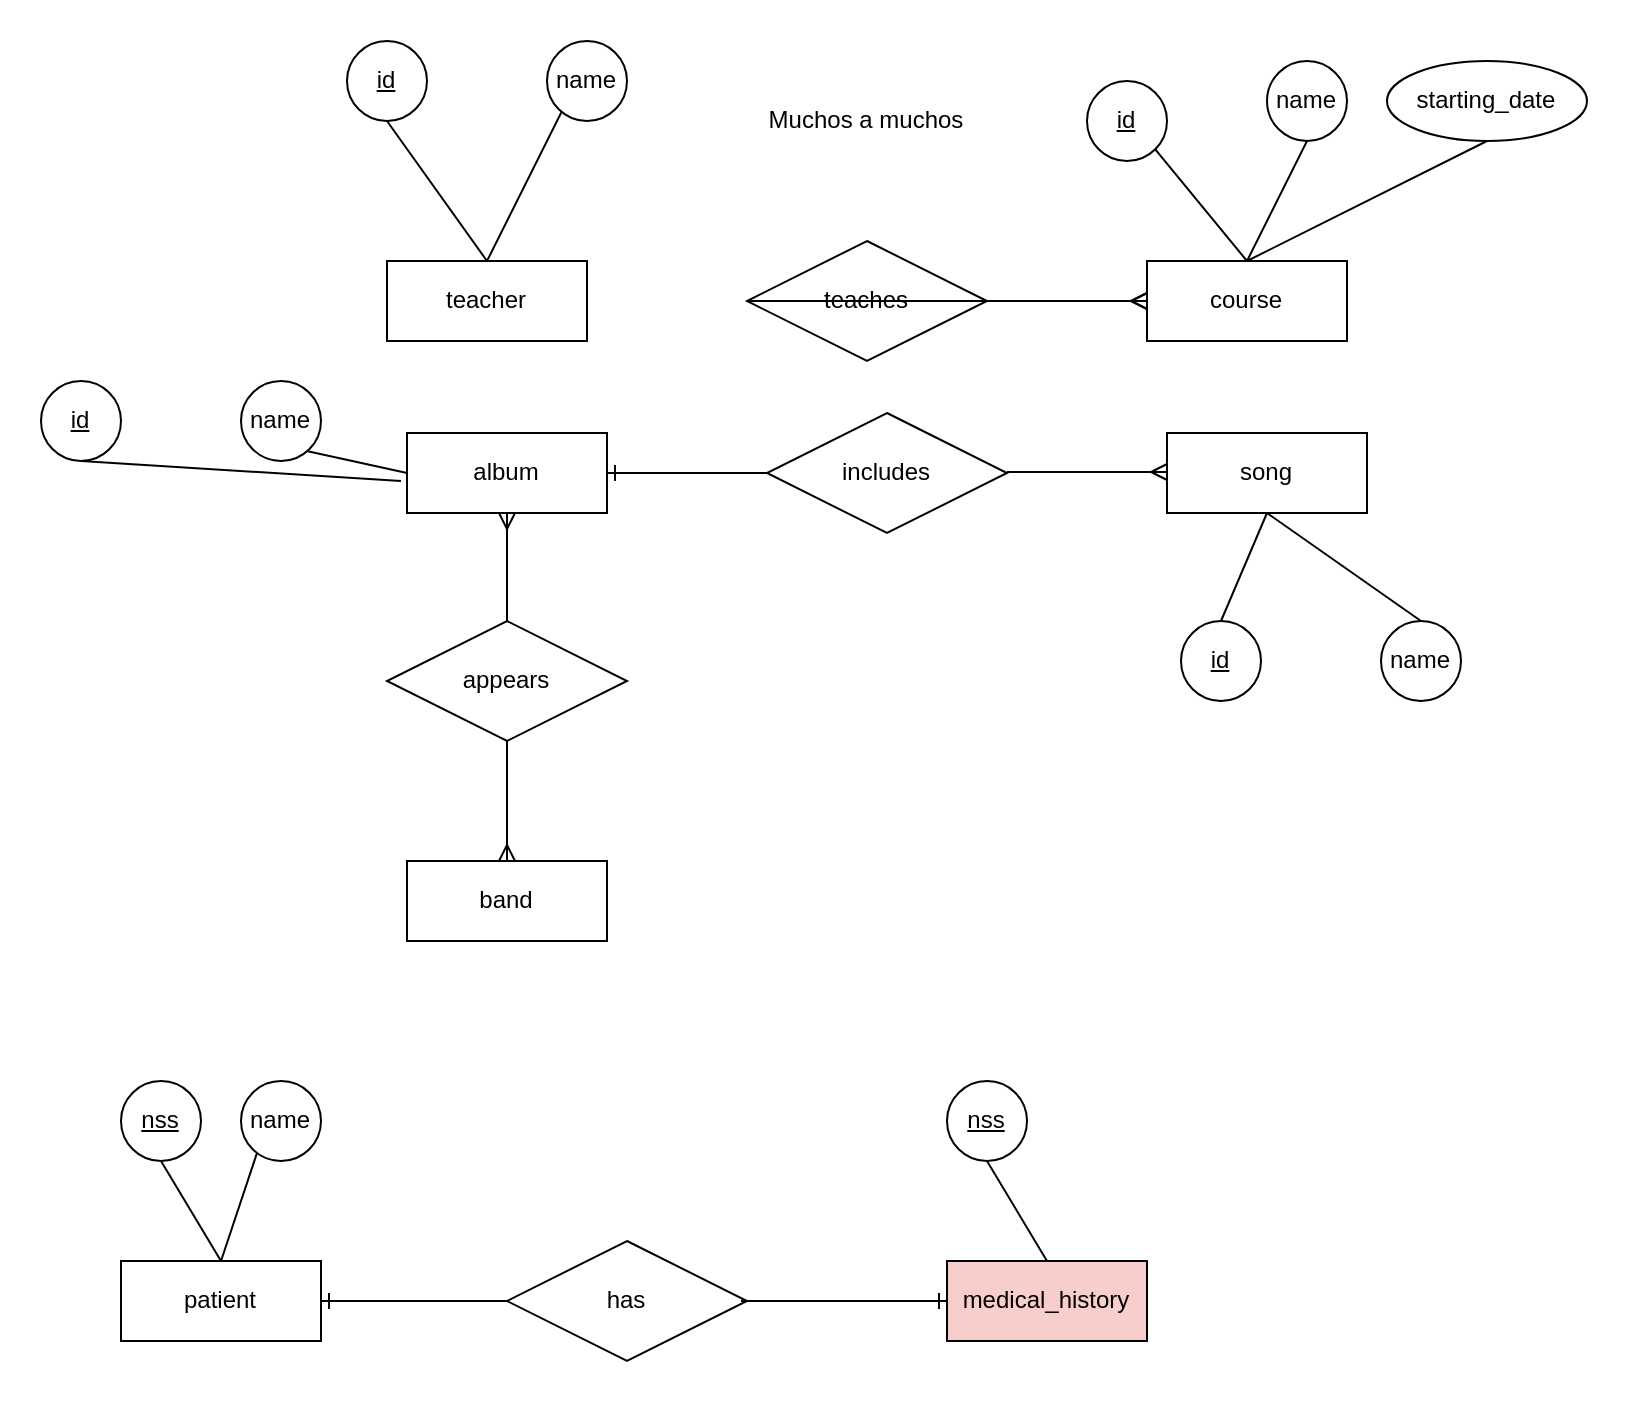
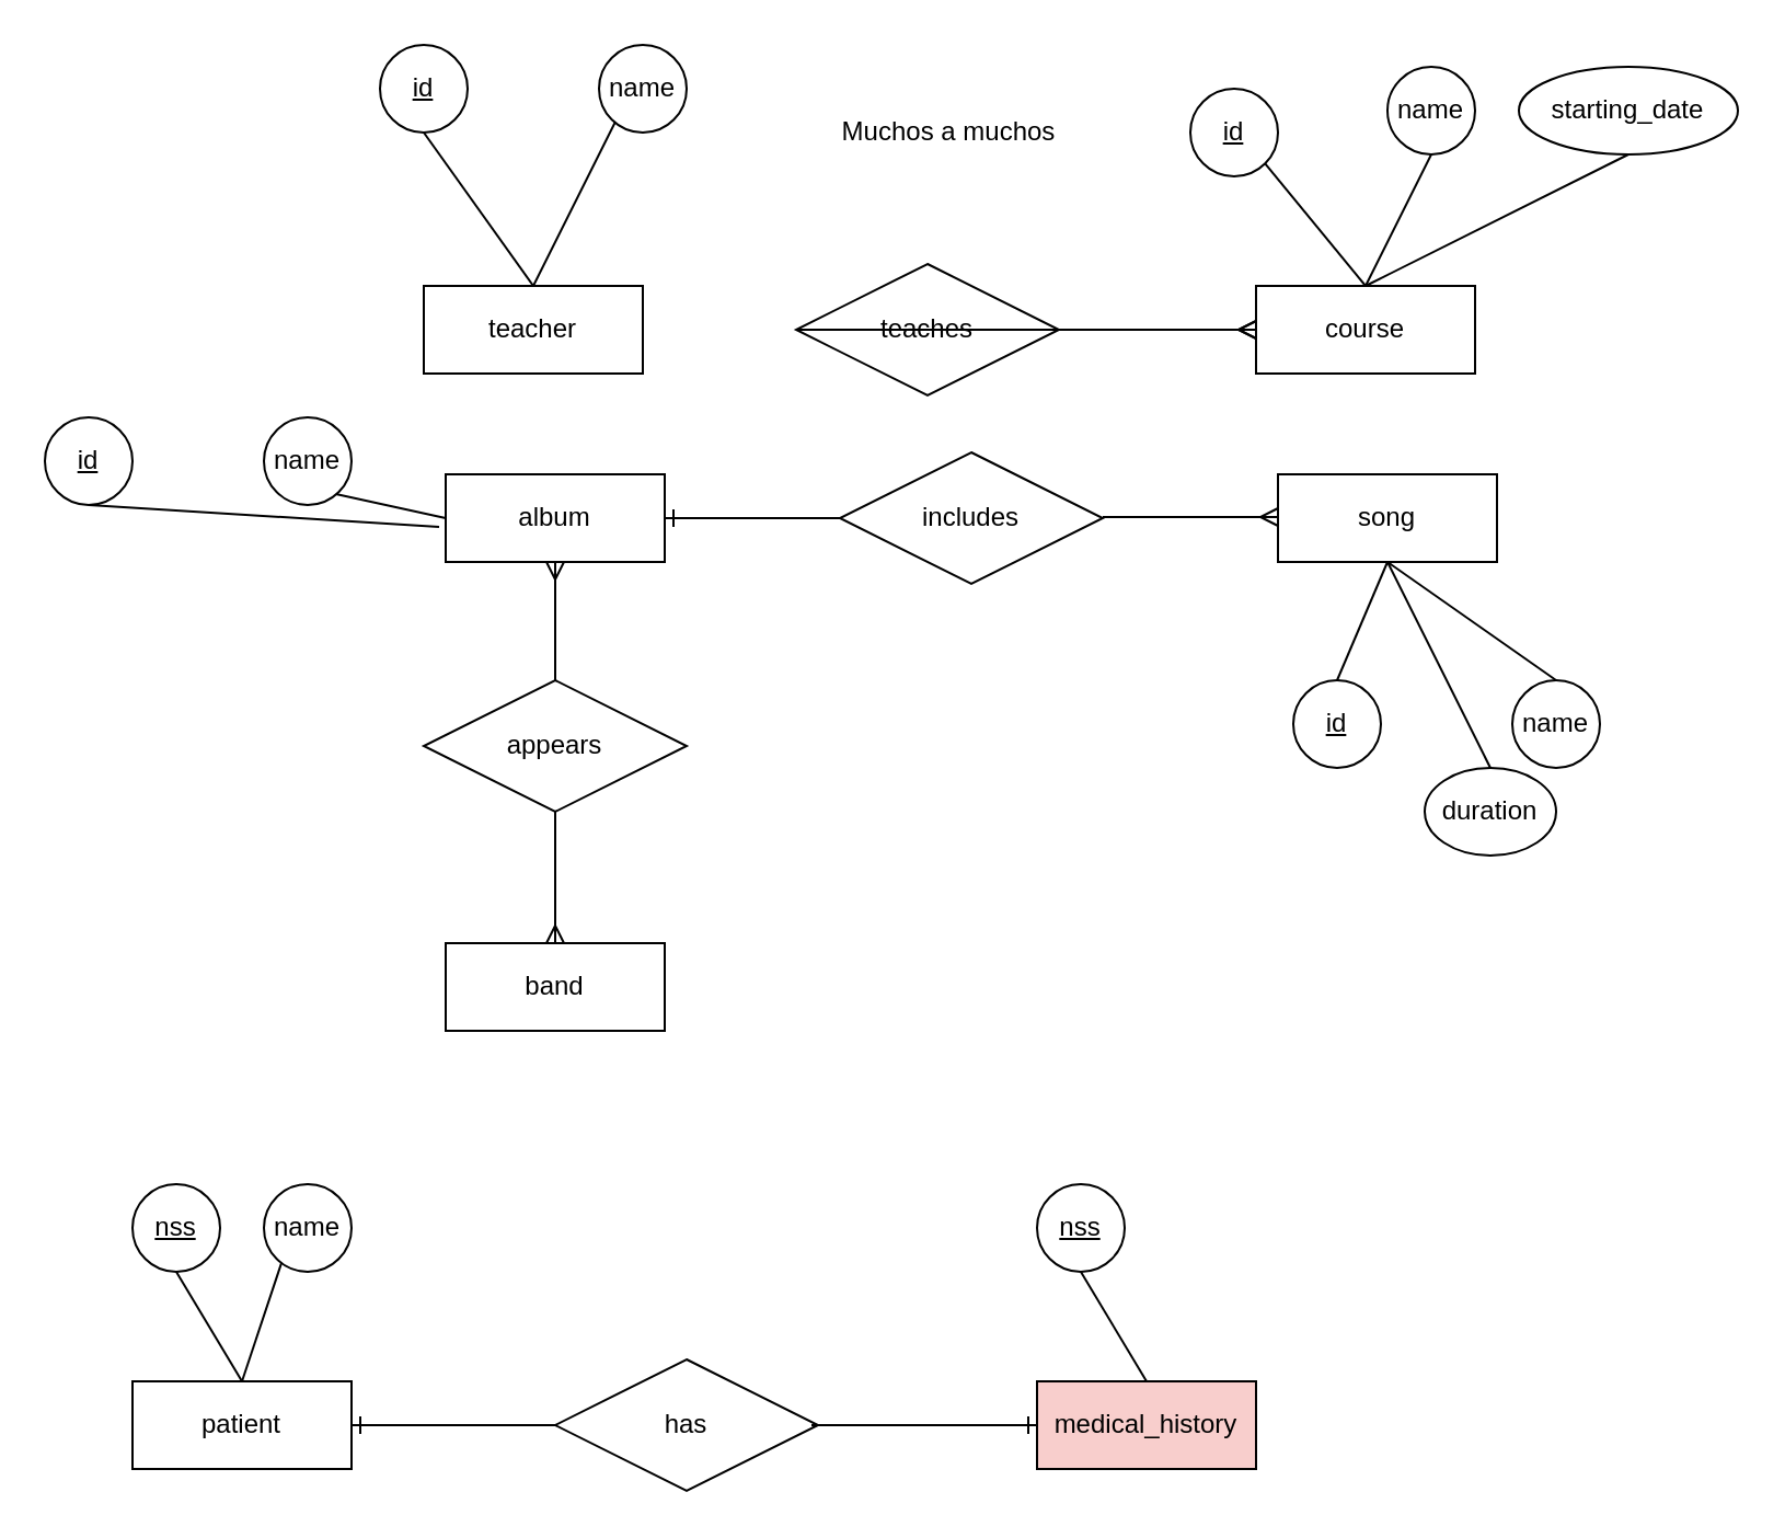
- <mxCell id="4" value="teaches" style="shape=rhombus;perimeter=rhombusPerimeter;whiteSpace=wrap;html=1;align=center;" parent="1" vertex="1"><mxGeometry x="373" y="120" width="120" height="60" as="geometry" /></mxCell>
+ <mxCell id="4" value="teaches" style="shape=rhombus;perimeter=rhombusPerimeter;whiteSpace=wrap;html=1;align=center;" parent="1" vertex="1"><mxGeometry x="363" y="120" width="120" height="60" as="geometry" /></mxCell>
+ <mxCell id="34" style="edgeStyle=none;rounded=0;orthogonalLoop=1;jettySize=auto;html=1;exitX=0.5;exitY=1;exitDx=0;exitDy=0;entryX=0.5;entryY=0;entryDx=0;entryDy=0;endArrow=none;endFill=0;" parent="1" source="20" target="33" edge="1"><mxGeometry relative="1" as="geometry"><mxPoint x="637" y="293" as="sourcePoint" /><mxPoint x="714" y="347" as="targetPoint" /></mxGeometry></mxCell>
+ <mxCell id="33" value="duration" style="ellipse;whiteSpace=wrap;html=1;align=center;" parent="1" vertex="1"><mxGeometry x="650" y="350" width="60" height="40" as="geometry" /></mxCell>
